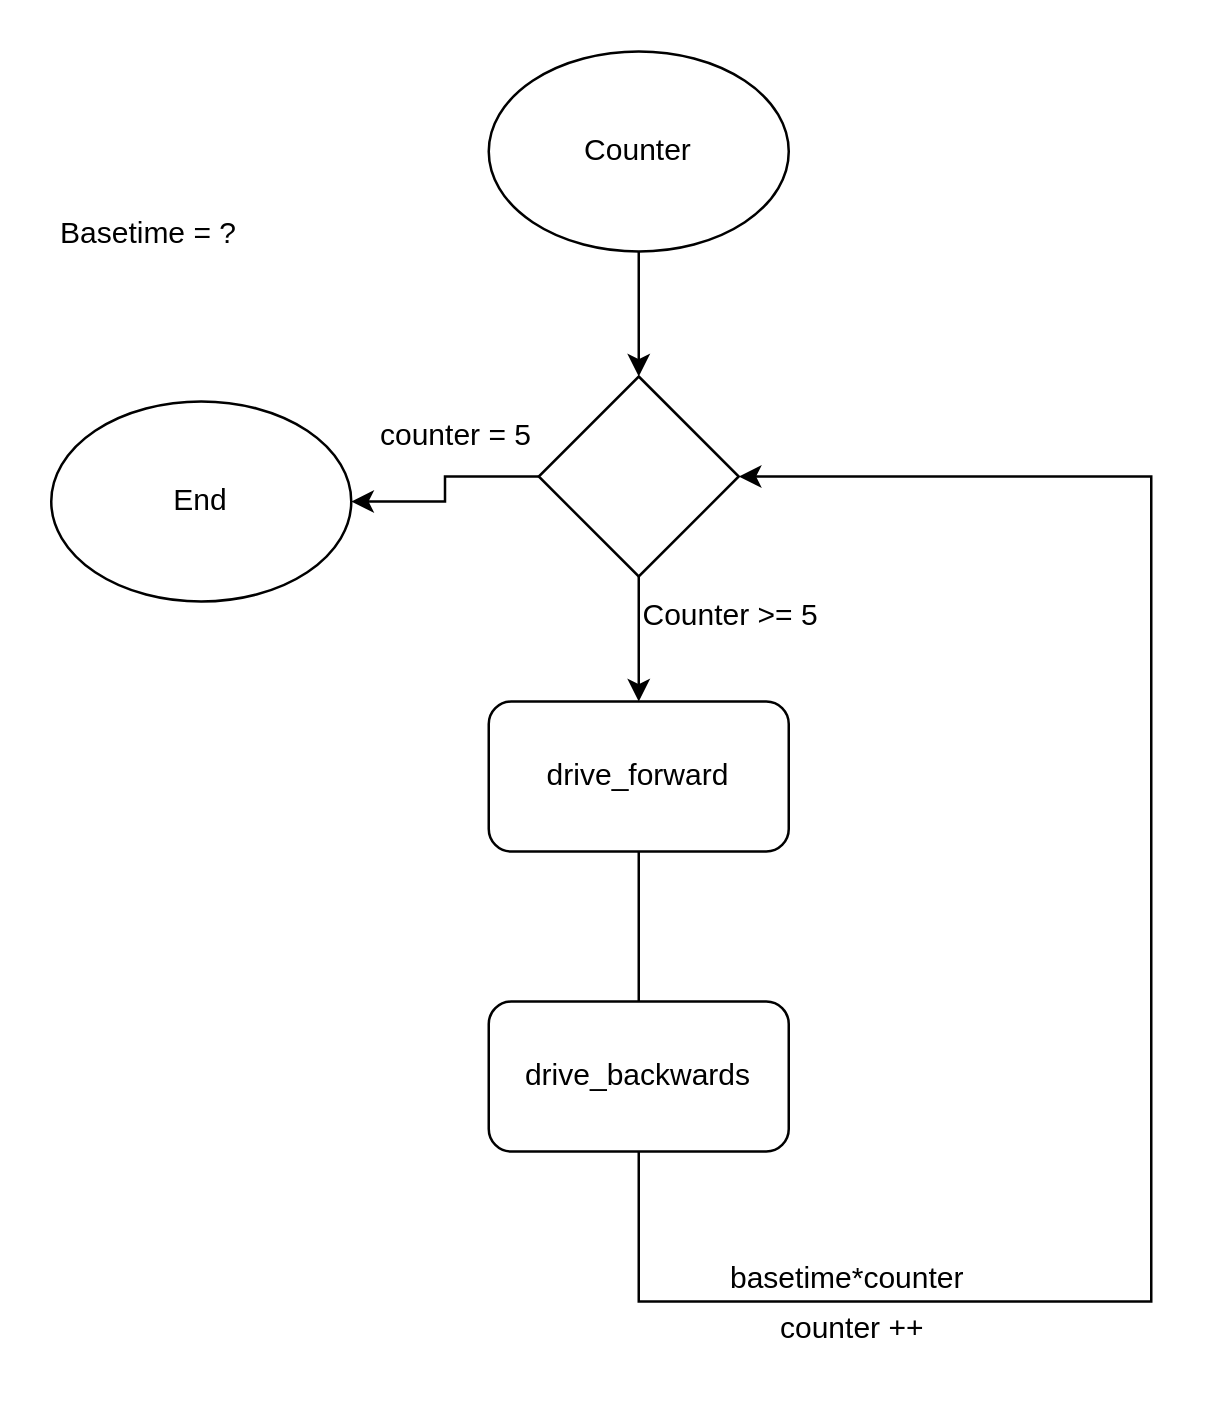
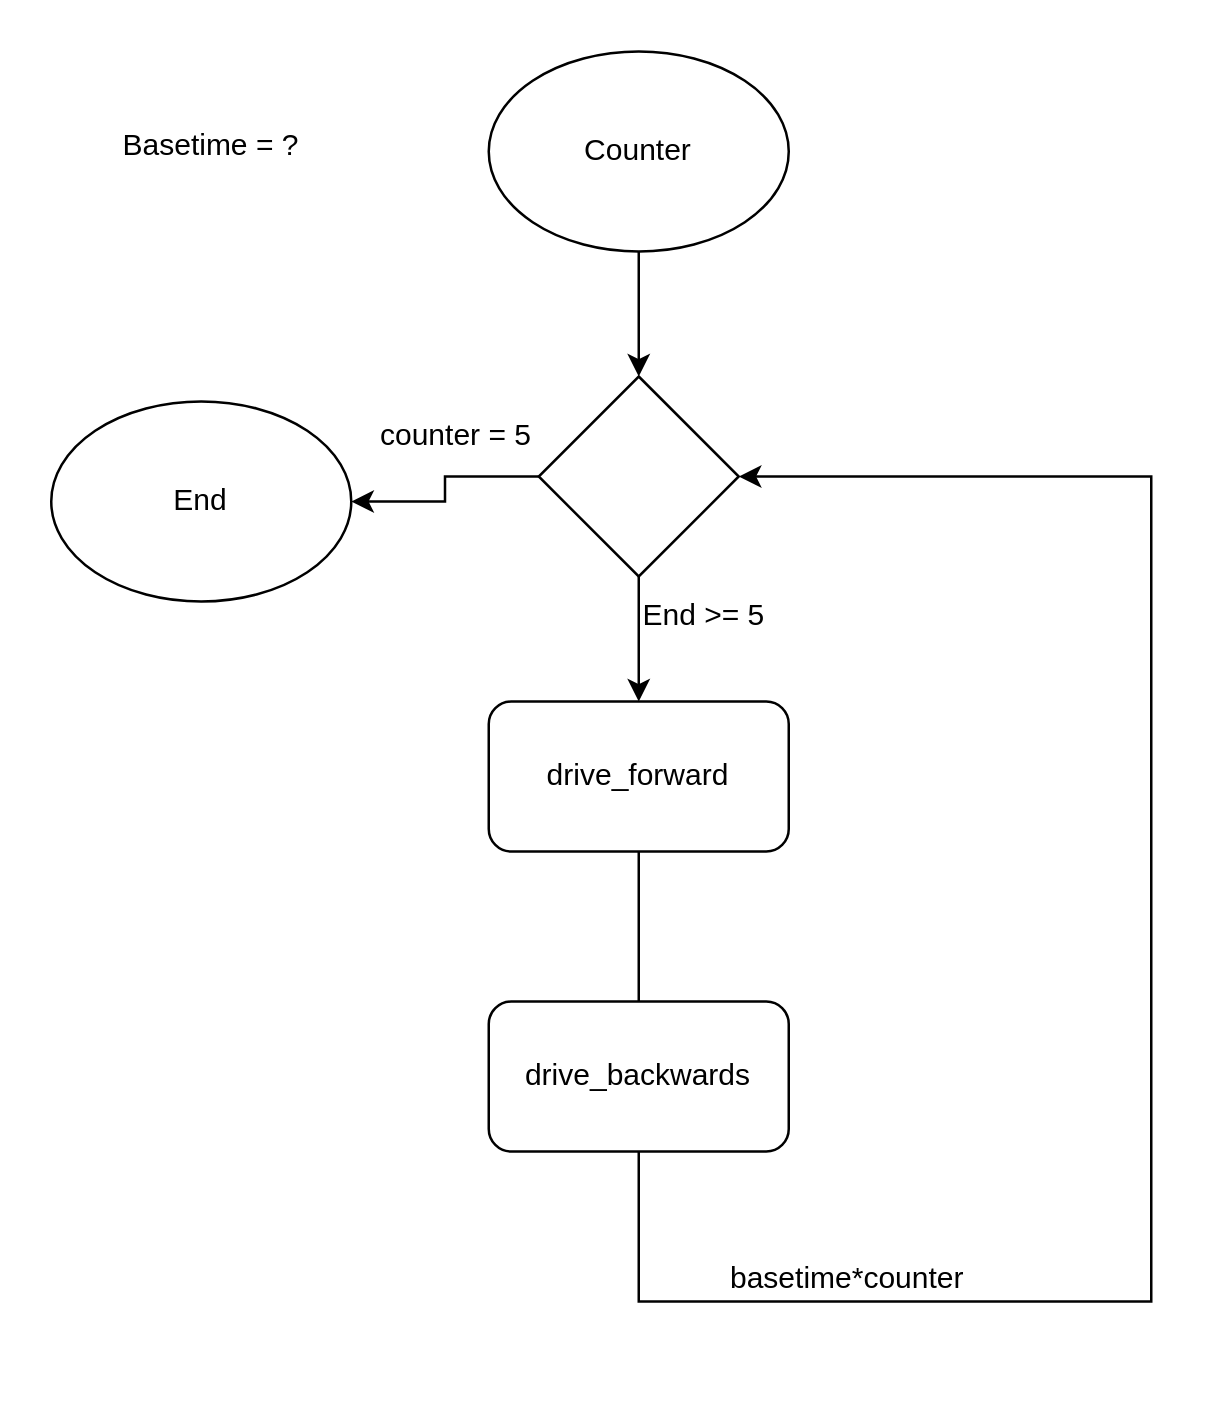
- <mxCell id="15" value="Basetime = ?" style="text;html=1;resizable=0;points=[];autosize=1;align=left;verticalAlign=top;spacingTop=-4;" vertex="1" parent="1"><mxGeometry x="22" y="83" width="90" height="20" as="geometry" /></mxCell>
+ <mxCell id="15" value="Basetime = ?" style="text;html=1;resizable=0;points=[];autosize=1;align=left;verticalAlign=top;spacingTop=-4;" vertex="1" parent="1"><mxGeometry x="47" y="48" width="90" height="20" as="geometry" /></mxCell>
- <mxCell id="16" value="Counter &amp;gt;= 5" style="text;html=1;resizable=0;points=[];autosize=1;align=left;verticalAlign=top;spacingTop=-4;" vertex="1" parent="1"><mxGeometry x="255" y="236" width="90" height="20" as="geometry" /></mxCell>
+ <mxCell id="16" value="End &amp;gt;= 5" style="text;html=1;resizable=0;points=[];autosize=1;align=left;verticalAlign=top;spacingTop=-4;" vertex="1" parent="1"><mxGeometry x="255" y="236" width="90" height="20" as="geometry" /></mxCell>
- <mxCell id="12" value="counter ++" style="text;html=1;resizable=0;points=[];autosize=1;align=left;verticalAlign=top;spacingTop=-4;" vertex="1" parent="1"><mxGeometry x="310" y="521" width="70" height="20" as="geometry" /></mxCell>
